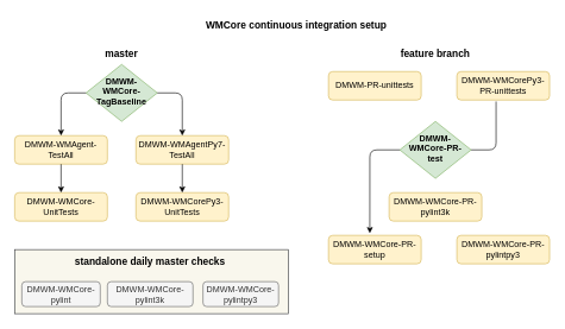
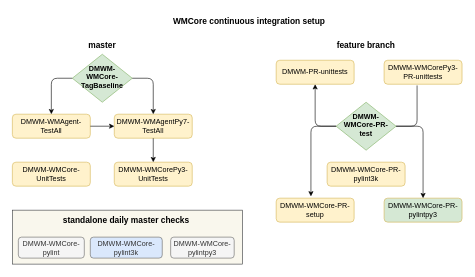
+ <mxCell id="28" value="" style="endArrow=classic;html=1;exitX=0;exitY=0.5;exitDx=0;exitDy=0;entryX=0.5;entryY=1;entryDx=0;entryDy=0;" edge="1" parent="19" source="21" target="27"><mxGeometry width="50" height="50" relative="1" as="geometry"><mxPoint x="360" y="360" as="sourcePoint" /><mxPoint x="65" y="40" as="targetPoint" /><Array as="points"><mxPoint x="65" y="110" /></Array></mxGeometry></mxCell>
+ <mxCell id="26" value="" style="endArrow=classic;html=1;entryX=0.5;entryY=0;entryDx=0;entryDy=0;" edge="1" parent="20" source="21" target="24"><mxGeometry width="50" height="50" relative="1" as="geometry"><mxPoint x="-80" y="130" as="sourcePoint" /><mxPoint x="-30" y="80" as="targetPoint" /><Array as="points"><mxPoint x="245" y="70" /></Array></mxGeometry></mxCell>
- <mxCell id="9" value="" style="edgeStyle=orthogonalEdgeStyle;rounded=0;orthogonalLoop=1;jettySize=auto;html=1;" edge="1" parent="2" source="4" target="6"><mxGeometry relative="1" as="geometry" /></mxCell>
+ <mxCell id="9" value="" style="edgeStyle=orthogonalEdgeStyle;rounded=0;orthogonalLoop=1;jettySize=auto;html=1;" edge="1" parent="2" source="4" target="5"><mxGeometry relative="1" as="geometry" /></mxCell>
- <mxCell id="24" value="DMWM-WMCore-PR-pylintpy3" style="rounded=1;whiteSpace=wrap;html=1;fontSize=12;glass=0;strokeWidth=1;shadow=0;fillColor=#fff2cc;strokeColor=#d6b656;" vertex="1" parent="20"><mxGeometry x="180" y="190" width="130" height="40" as="geometry" /></mxCell>
+ <mxCell id="24" value="DMWM-WMCore-PR-pylintpy3" style="rounded=1;whiteSpace=wrap;html=1;fontSize=12;glass=0;strokeWidth=1;shadow=0;fillColor=#d5e8d4;strokeColor=#d6b656;" vertex="1" parent="20"><mxGeometry x="180" y="190" width="130" height="40" as="geometry" /></mxCell>
- <mxCell id="14" value="DMWM-WMCore-pylint3k" style="rounded=1;whiteSpace=wrap;html=1;fontSize=12;glass=0;strokeWidth=1;shadow=0;fillColor=#f5f5f5;strokeColor=#666666;fontColor=#333333;" parent="13" vertex="1"><mxGeometry x="130" y="45" width="120" height="35" as="geometry" /></mxCell>
+ <mxCell id="14" value="DMWM-WMCore-pylint3k" style="rounded=1;whiteSpace=wrap;html=1;fontSize=12;glass=0;strokeWidth=1;shadow=0;fillColor=#dae8fc;strokeColor=#666666;fontColor=#333333;" parent="13" vertex="1"><mxGeometry x="130" y="45" width="120" height="35" as="geometry" /></mxCell>
